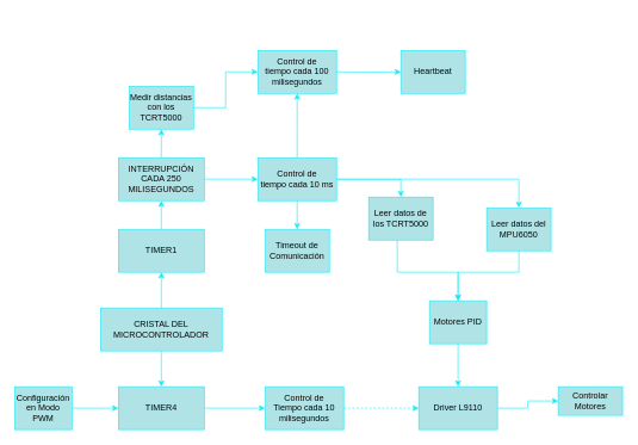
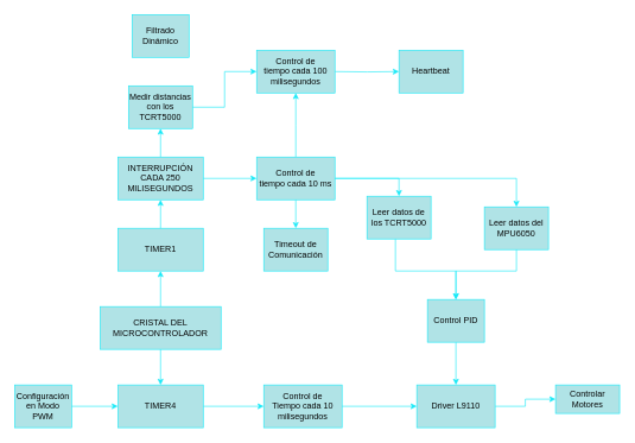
+ <mxCell id="28" value="Filtrado Dinámico" style="whiteSpace=wrap;html=1;fillColor=#b0e3e6;strokeColor=#19E9F7;fontColor=#050505;" vertex="1" parent="1"><mxGeometry x="185" y="20" width="80" height="60" as="geometry" /></mxCell>
- <mxCell id="27" value="Motores PID" style="whiteSpace=wrap;html=1;fillColor=#b0e3e6;strokeColor=#19E9F7;fontColor=#050505;" vertex="1" parent="1"><mxGeometry x="600" y="420" width="80" height="60" as="geometry" /></mxCell>
+ <mxCell id="27" value="Control PID" style="whiteSpace=wrap;html=1;fillColor=#b0e3e6;strokeColor=#19E9F7;fontColor=#050505;" vertex="1" parent="1"><mxGeometry x="600" y="420" width="80" height="60" as="geometry" /></mxCell>
- <mxCell id="31" value="" style="edgeStyle=orthogonalEdgeStyle;rounded=0;orthogonalLoop=1;jettySize=auto;html=1;fillColor=#b0e3e6;strokeColor=#19E9F7;fontColor=#050505;dashed=1;" edge="1" parent="1" source="32" target="35"><mxGeometry relative="1" as="geometry" /></mxCell>
+ <mxCell id="31" value="" style="edgeStyle=orthogonalEdgeStyle;rounded=0;orthogonalLoop=1;jettySize=auto;html=1;fillColor=#b0e3e6;strokeColor=#19E9F7;fontColor=#050505;" edge="1" parent="1" source="32" target="35"><mxGeometry relative="1" as="geometry" /></mxCell>
